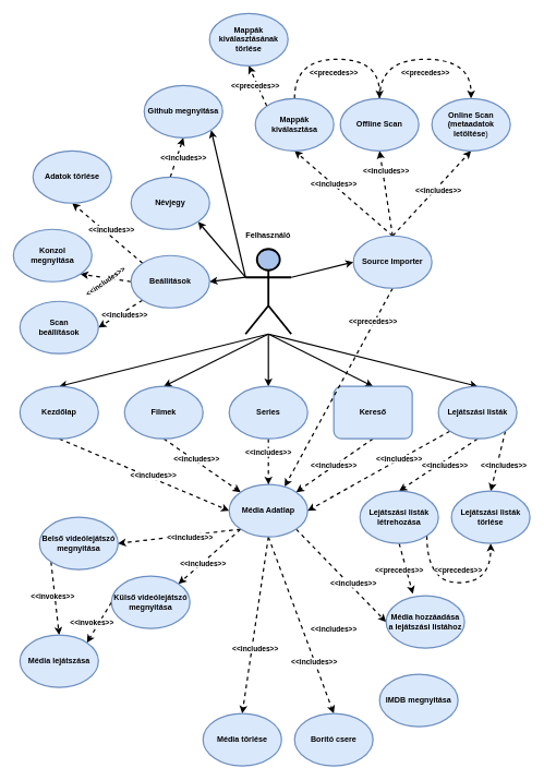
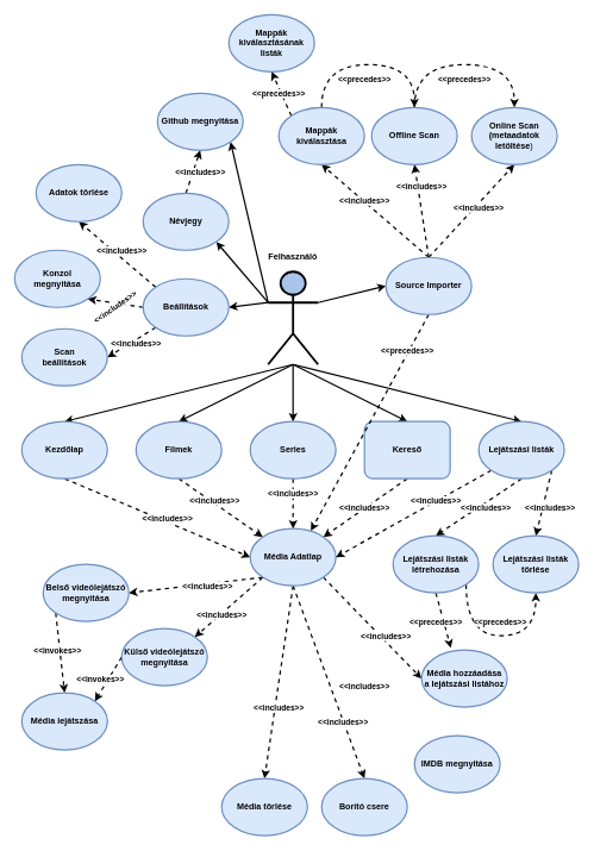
- <mxCell id="92" value="&lt;b&gt;Mappák kiválasztásának törlése&lt;/b&gt;" style="ellipse;whiteSpace=wrap;html=1;strokeWidth=2;fillColor=#dae8fc;strokeColor=#6c8ebf;" vertex="1" parent="1"><mxGeometry x="320" y="20" width="120" height="80" as="geometry" /></mxCell>
+ <mxCell id="92" value="&lt;b&gt;Mappák kiválasztásának listák&lt;/b&gt;" style="ellipse;whiteSpace=wrap;html=1;strokeWidth=2;fillColor=#dae8fc;strokeColor=#6c8ebf;" vertex="1" parent="1"><mxGeometry x="320" y="20" width="120" height="80" as="geometry" /></mxCell>
